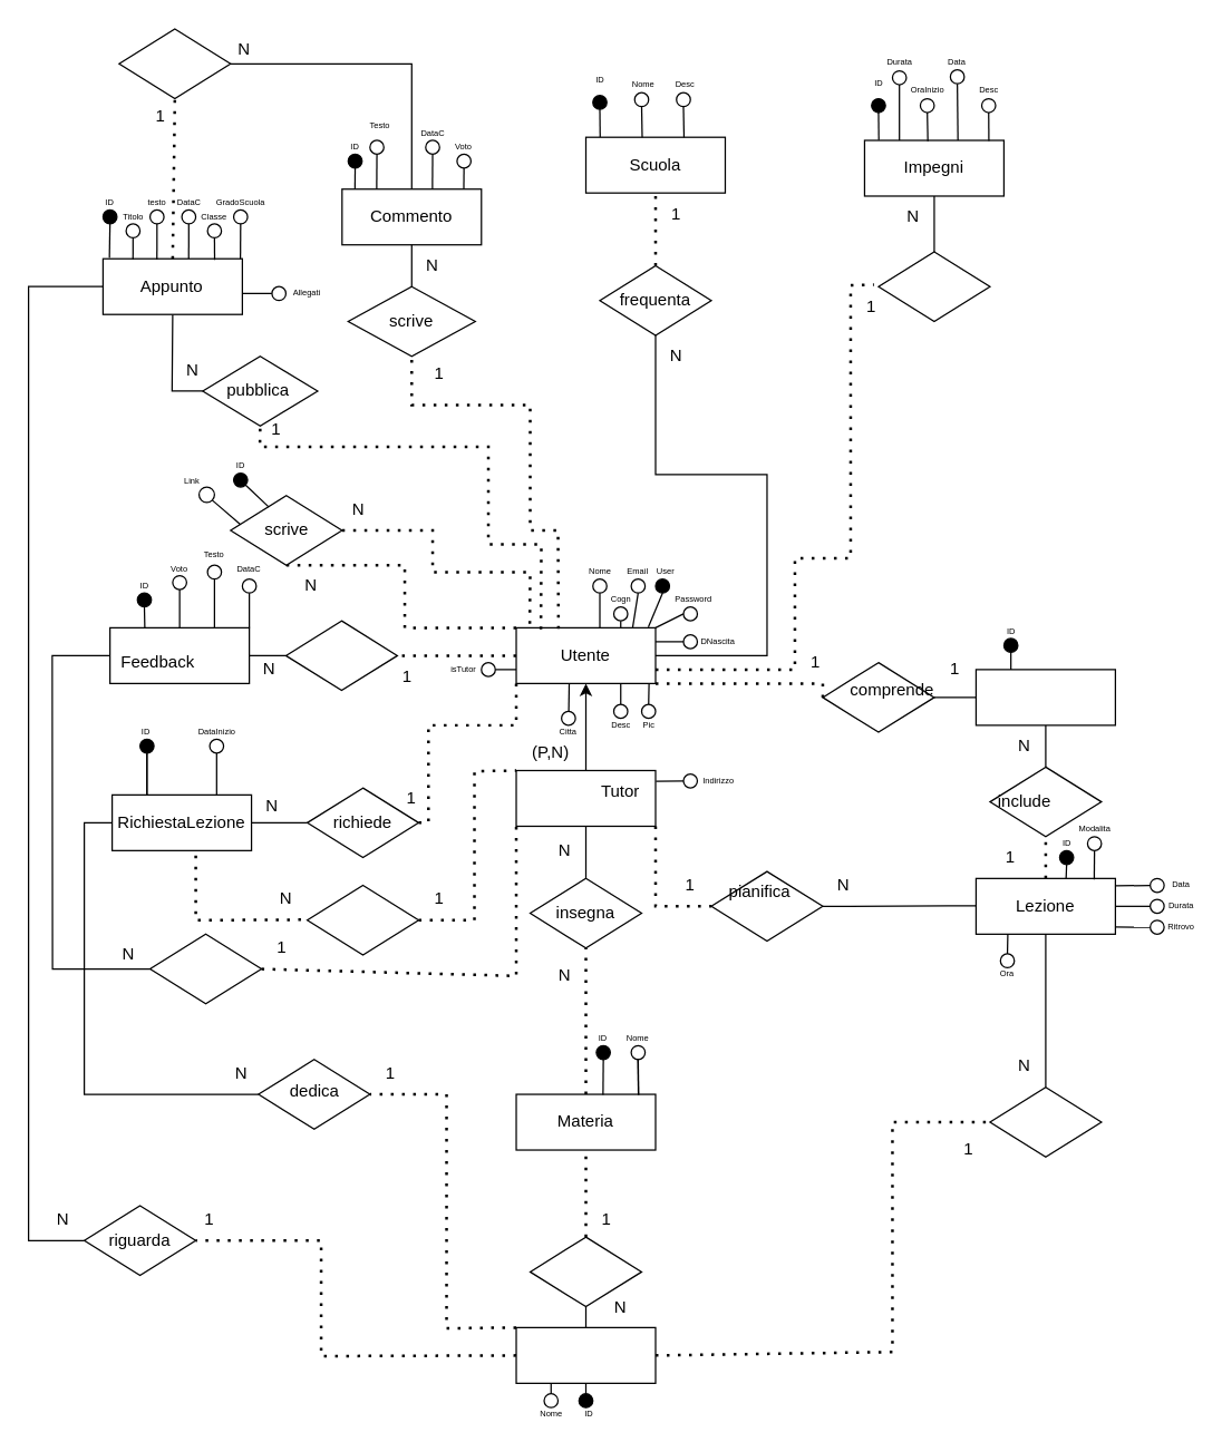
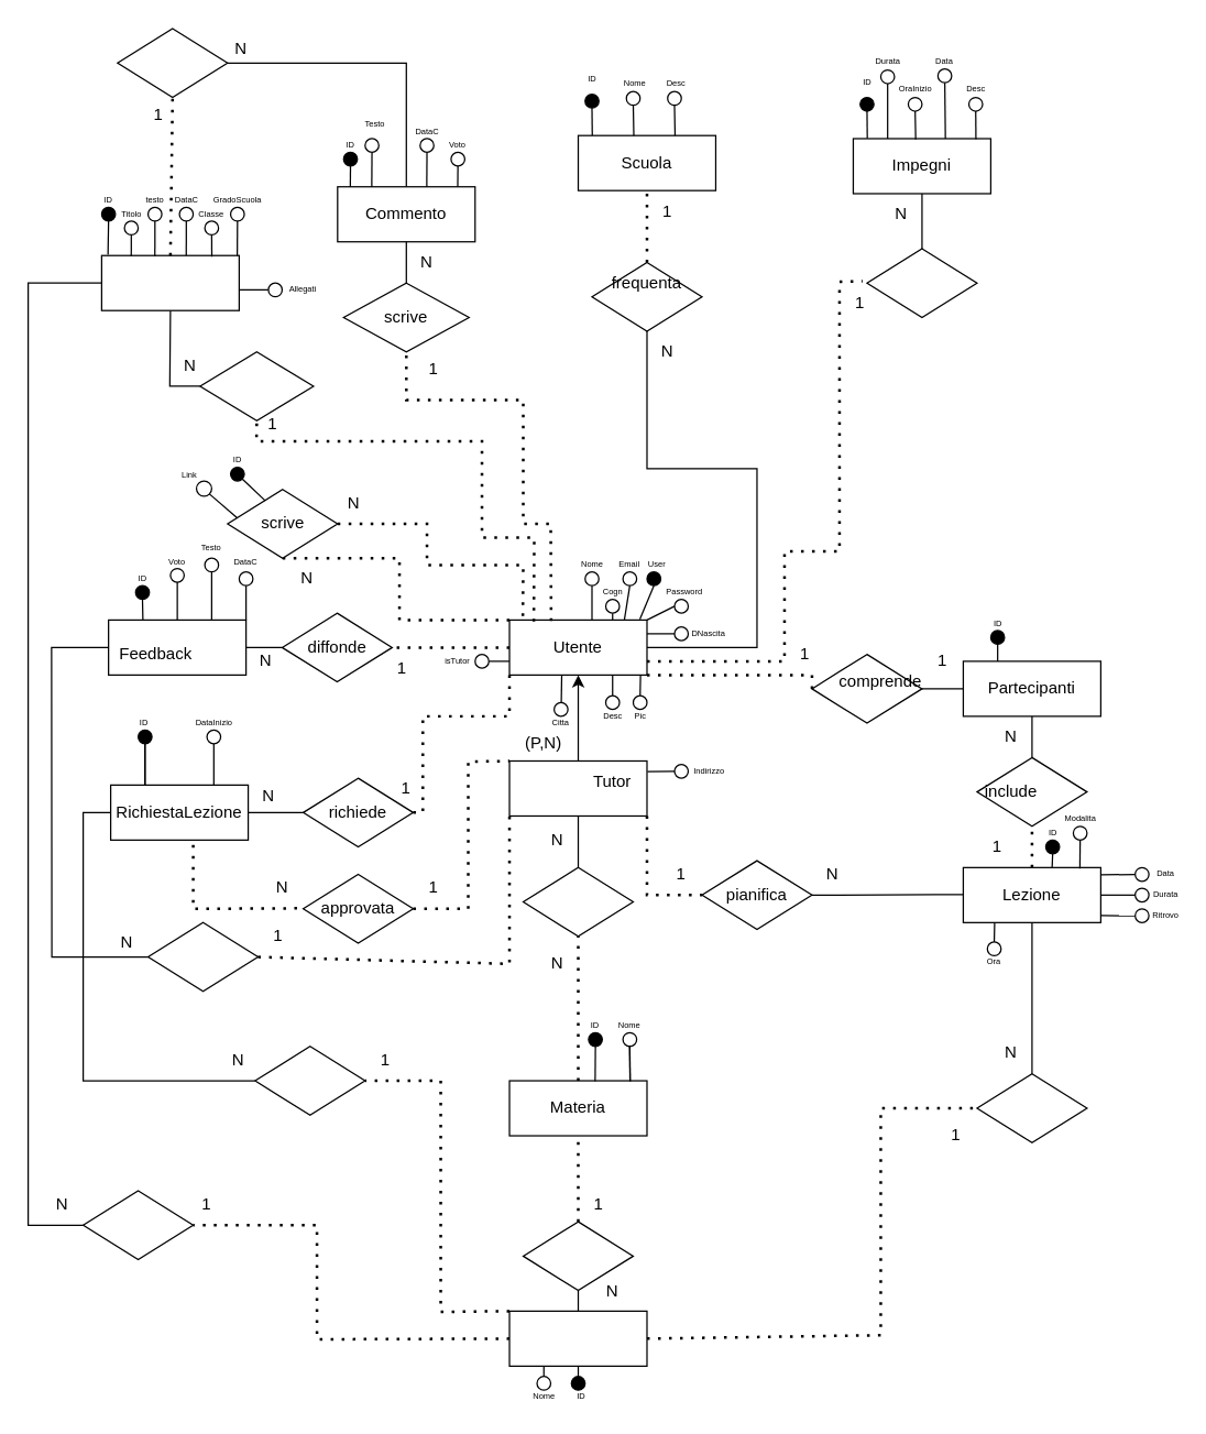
- <mxCell id="55" value="Appunto" style="text;html=1;strokeColor=none;fillColor=none;align=center;verticalAlign=middle;whiteSpace=wrap;rounded=0;" parent="1" vertex="1"><mxGeometry x="93.44" y="190" width="60" height="30" as="geometry" /></mxCell>
- <mxCell id="268" value="frequenta" style="text;html=1;strokeColor=none;fillColor=none;align=center;verticalAlign=middle;whiteSpace=wrap;rounded=0;flipV=1;flipH=1;direction=west;" vertex="1" parent="1"><mxGeometry x="445" y="205" width="50" height="20" as="geometry" /></mxCell>
+ <mxCell id="268" value="frequenta" style="text;html=1;strokeColor=none;fillColor=none;align=center;verticalAlign=middle;whiteSpace=wrap;rounded=0;flipV=1;flipH=1;direction=west;" vertex="1" parent="1"><mxGeometry x="445" y="195" width="50" height="20" as="geometry" /></mxCell>
- <mxCell id="56" value="pubblica" style="text;html=1;strokeColor=none;fillColor=none;align=center;verticalAlign=middle;whiteSpace=wrap;rounded=0;" parent="1" vertex="1"><mxGeometry x="155" y="265" width="60" height="30" as="geometry" /></mxCell>
+ <mxCell id="41" value="diffonde" style="text;html=1;strokeColor=none;fillColor=none;align=center;verticalAlign=middle;whiteSpace=wrap;rounded=0;flipV=1;flipH=1;direction=west;" parent="1" vertex="1"><mxGeometry x="219.69" y="460" width="50" height="20" as="geometry" /></mxCell>
+ <mxCell id="17" value="Partecipanti" style="text;html=1;strokeColor=none;fillColor=none;align=center;verticalAlign=middle;whiteSpace=wrap;rounded=0;flipV=1;flipH=1;direction=west;" parent="1" vertex="1"><mxGeometry x="720" y="485" width="60" height="30" as="geometry" /></mxCell>
- <mxCell id="8" value="pianifica" style="text;html=1;strokeColor=none;fillColor=none;align=center;verticalAlign=middle;whiteSpace=wrap;rounded=0;" parent="1" vertex="1"><mxGeometry x="525" y="630" width="40" height="20" as="geometry" /></mxCell>
+ <mxCell id="8" value="pianifica" style="text;html=1;strokeColor=none;fillColor=none;align=center;verticalAlign=middle;whiteSpace=wrap;rounded=0;" parent="1" vertex="1"><mxGeometry x="530" y="640" width="40" height="20" as="geometry" /></mxCell>
- <mxCell id="112" value="insegna" style="text;html=1;strokeColor=none;fillColor=none;align=center;verticalAlign=middle;whiteSpace=wrap;rounded=0;" parent="1" vertex="1"><mxGeometry x="390" y="640" width="60" height="30" as="geometry" /></mxCell>
+ <mxCell id="33" value="approvata" style="text;html=1;strokeColor=none;fillColor=none;align=center;verticalAlign=middle;whiteSpace=wrap;rounded=0;" parent="1" vertex="1"><mxGeometry x="230" y="645" width="60" height="30" as="geometry" /></mxCell>
- <mxCell id="117" value="dedica" style="text;html=1;strokeColor=none;fillColor=none;align=center;verticalAlign=middle;whiteSpace=wrap;rounded=0;" parent="1" vertex="1"><mxGeometry x="198.75" y="770" width="52.5" height="25" as="geometry" /></mxCell>
- <mxCell id="118" value="riguarda" style="text;html=1;strokeColor=none;fillColor=none;align=center;verticalAlign=middle;whiteSpace=wrap;rounded=0;" parent="1" vertex="1"><mxGeometry x="70" y="875" width="60" height="30" as="geometry" /></mxCell>
